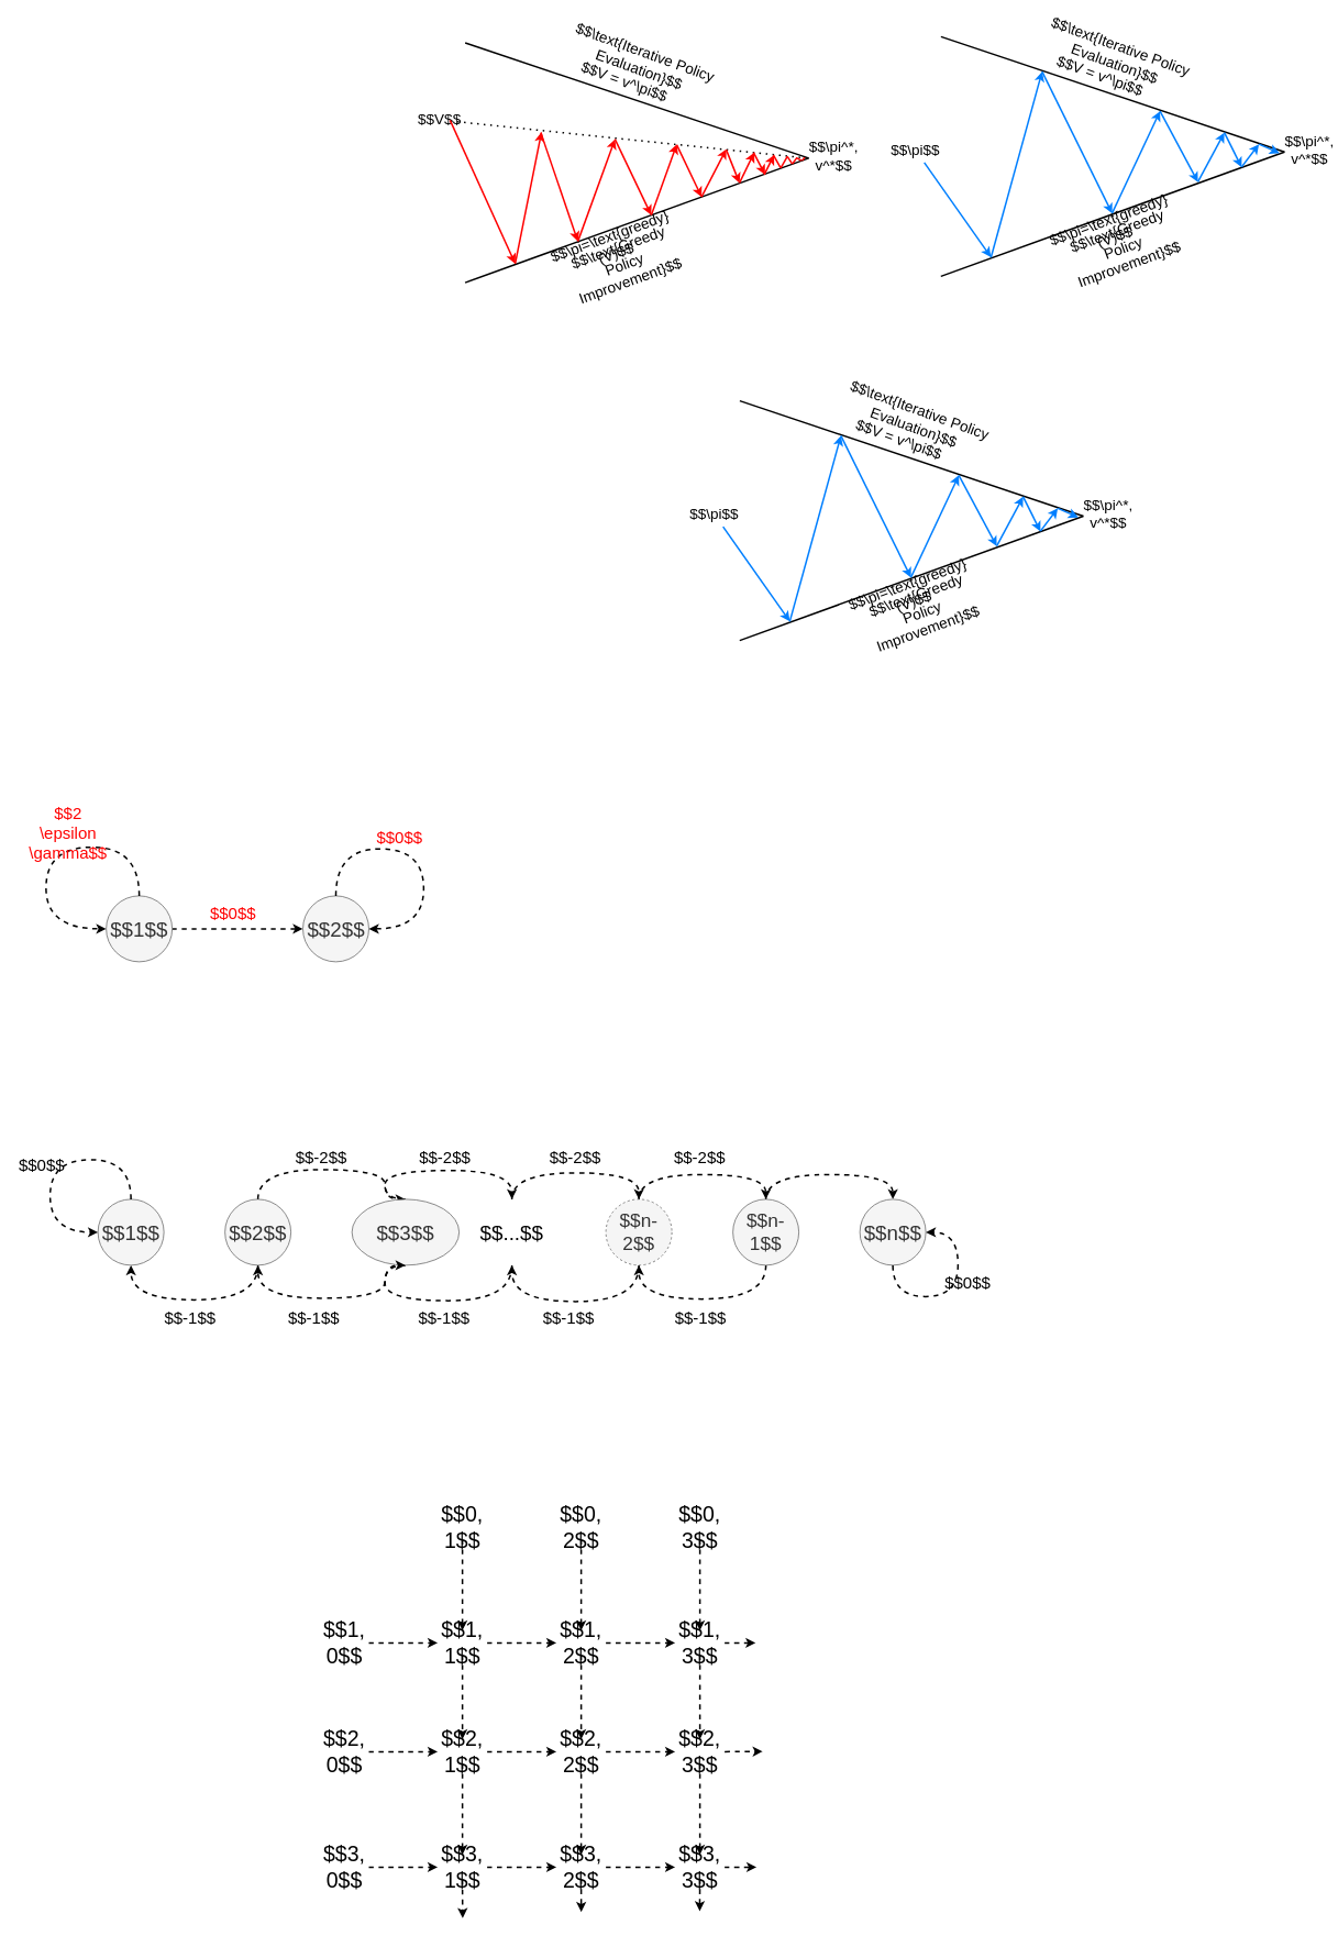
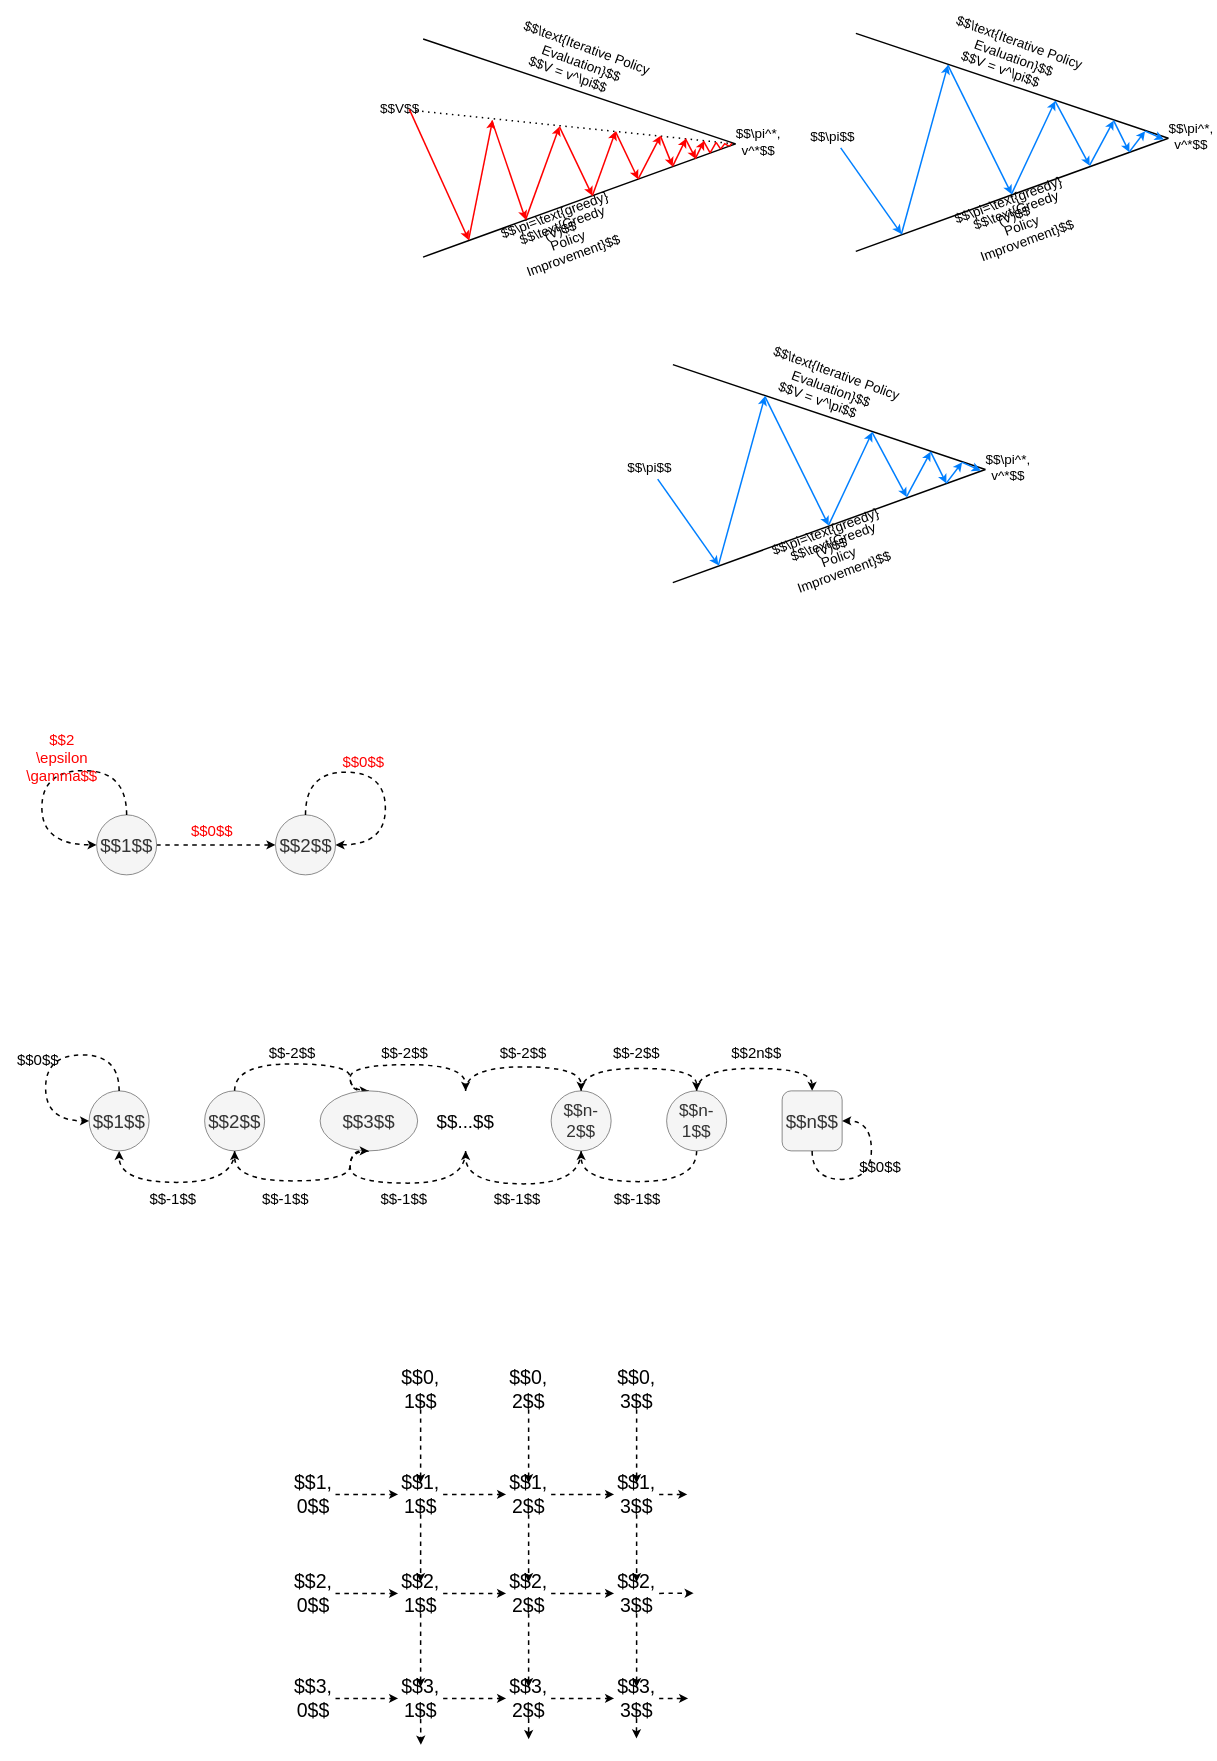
+ <mxCell id="77" value="$$2n$$" style="text;html=1;strokeColor=none;fillColor=none;align=center;verticalAlign=middle;whiteSpace=wrap;rounded=0;fontSize=20;fontFamily=Helvetica;fontColor=#000000;" vertex="1" parent="1"><mxGeometry x="978" y="1364" width="60" height="30" as="geometry" /></mxCell>
- <mxCell id="63" value="$$n-2$$" style="ellipse;whiteSpace=wrap;html=1;aspect=fixed;fillColor=#f5f5f5;fontColor=#333333;strokeColor=#666666;fontSize=23;dashed=1;" vertex="1" parent="1"><mxGeometry x="734" y="1430" width="80" height="80" as="geometry" /></mxCell>
+ <mxCell id="63" value="$$n-2$$" style="ellipse;whiteSpace=wrap;html=1;aspect=fixed;fillColor=#f5f5f5;fontColor=#333333;strokeColor=#666666;fontSize=23;" vertex="1" parent="1"><mxGeometry x="734" y="1430" width="80" height="80" as="geometry" /></mxCell>
- <mxCell id="67" value="$$n$$" style="ellipse;whiteSpace=wrap;html=1;aspect=fixed;fillColor=#f5f5f5;fontColor=#333333;strokeColor=#666666;fontSize=25;" vertex="1" parent="1"><mxGeometry x="1042" y="1430" width="80" height="80" as="geometry" /></mxCell>
+ <mxCell id="67" value="$$n$$" style="whiteSpace=wrap;html=1;aspect=fixed;fillColor=#f5f5f5;fontColor=#333333;strokeColor=#666666;fontSize=25;rounded=1;" vertex="1" parent="1"><mxGeometry x="1042" y="1430" width="80" height="80" as="geometry" /></mxCell>
